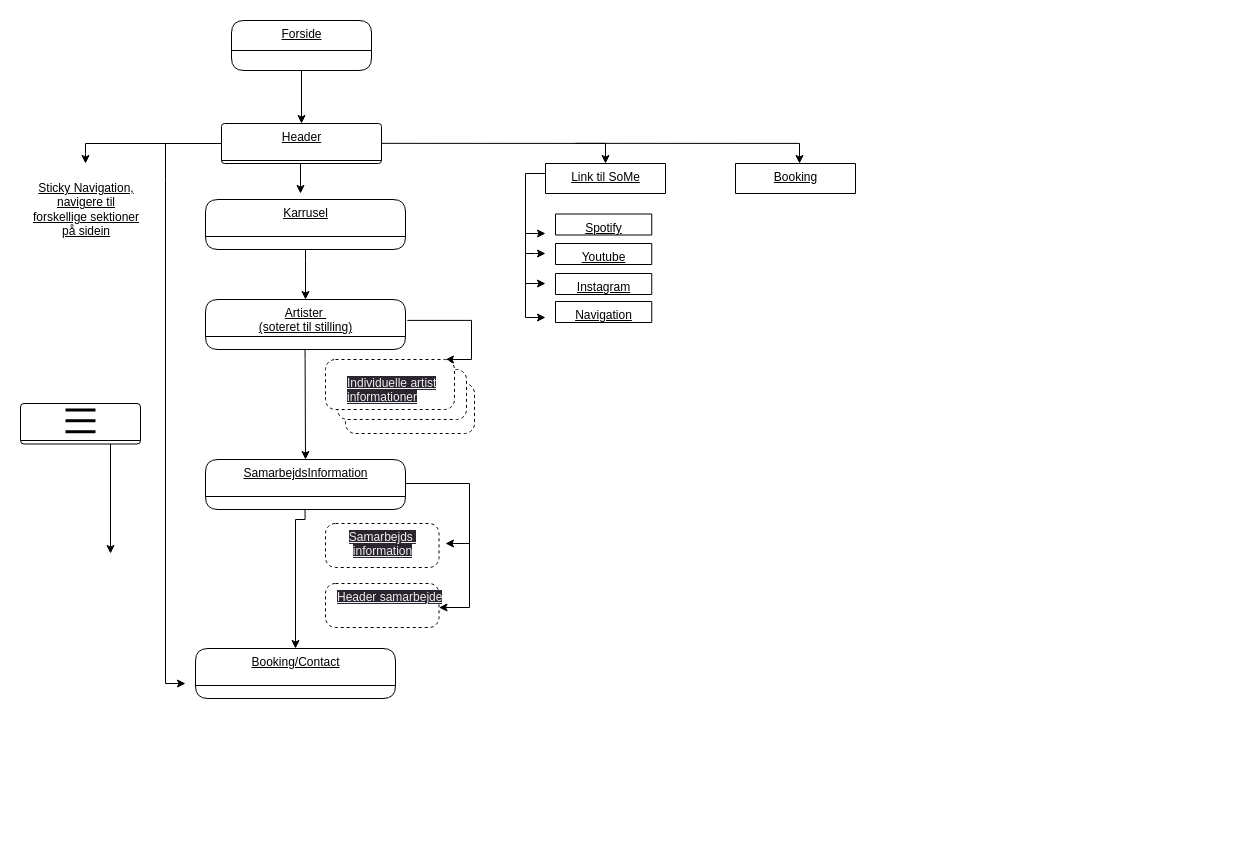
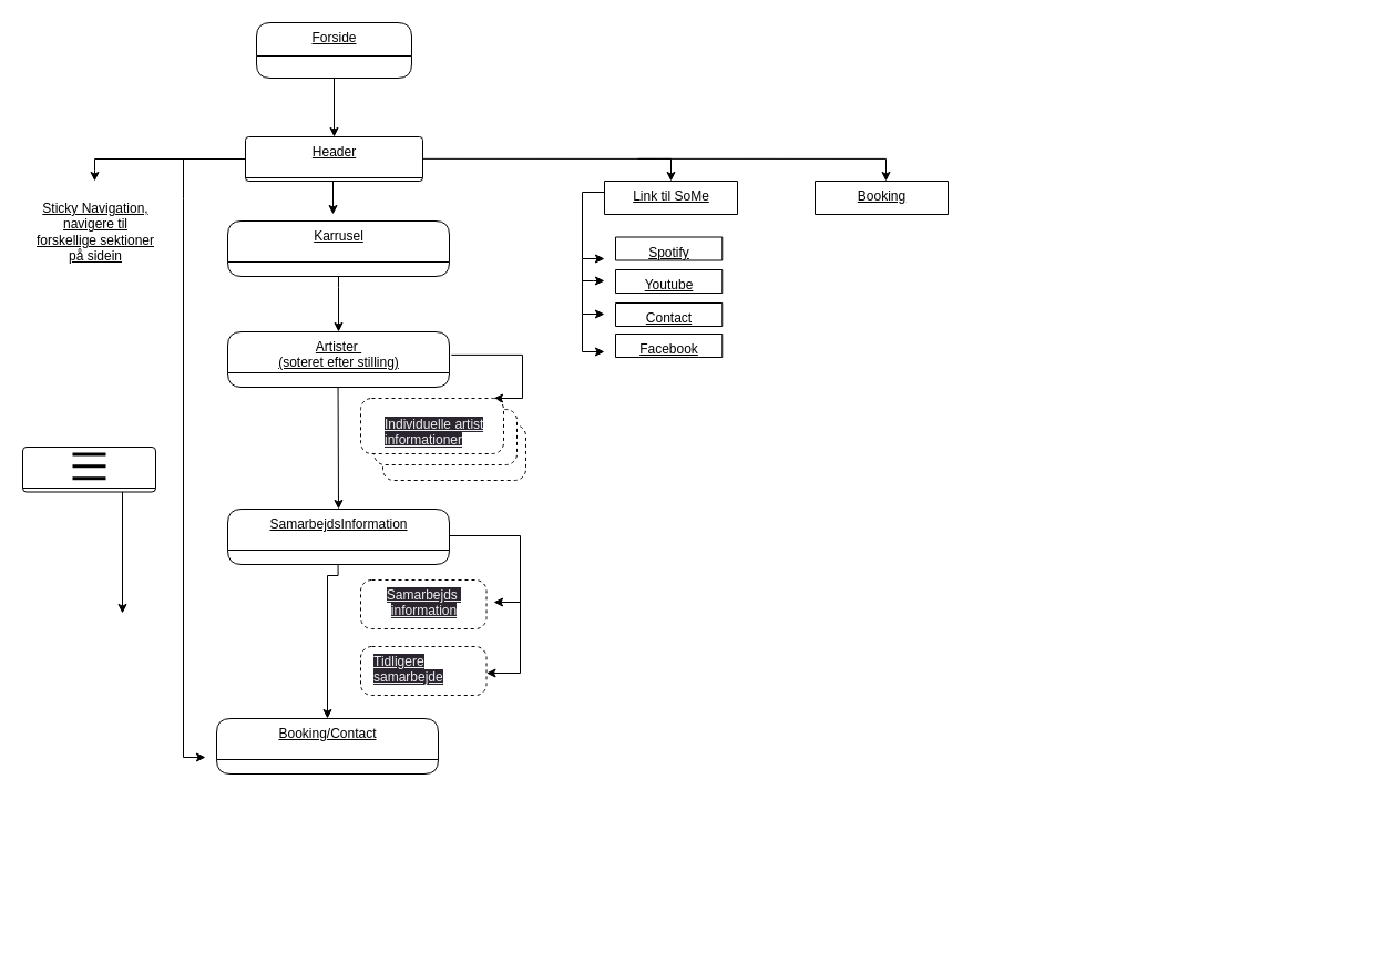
- <mxCell id="28" value="Instagram" style="swimlane;fontStyle=4;align=center;verticalAlign=top;childLayout=stackLayout;horizontal=1;startSize=37;horizontalStack=0;resizeParent=1;resizeParentMax=0;resizeLast=0;collapsible=0;marginBottom=0;html=1;rounded=1;absoluteArcSize=1;arcSize=25;" vertex="1" parent="1"><mxGeometry x="555" y="273" width="96.25" height="21" as="geometry" /></mxCell>
+ <mxCell id="28" value="Contact" style="swimlane;fontStyle=4;align=center;verticalAlign=top;childLayout=stackLayout;horizontal=1;startSize=37;horizontalStack=0;resizeParent=1;resizeParentMax=0;resizeLast=0;collapsible=0;marginBottom=0;html=1;rounded=1;absoluteArcSize=1;arcSize=25;" vertex="1" parent="1"><mxGeometry x="555" y="273" width="96.25" height="21" as="geometry" /></mxCell>
- <mxCell id="29" value="Navigation" style="swimlane;fontStyle=4;align=center;verticalAlign=top;childLayout=stackLayout;horizontal=1;startSize=37;horizontalStack=0;resizeParent=1;resizeParentMax=0;resizeLast=0;collapsible=0;marginBottom=0;html=1;rounded=1;absoluteArcSize=1;arcSize=25;" vertex="1" parent="1"><mxGeometry x="555" y="301" width="96.25" height="21" as="geometry" /></mxCell>
+ <mxCell id="29" value="Facebook" style="swimlane;fontStyle=4;align=center;verticalAlign=top;childLayout=stackLayout;horizontal=1;startSize=37;horizontalStack=0;resizeParent=1;resizeParentMax=0;resizeLast=0;collapsible=0;marginBottom=0;html=1;rounded=1;absoluteArcSize=1;arcSize=25;" vertex="1" parent="1"><mxGeometry x="555" y="301" width="96.25" height="21" as="geometry" /></mxCell>
- <mxCell id="8" value="Artister&amp;nbsp;&lt;br&gt;(soteret til stilling)" style="swimlane;fontStyle=4;align=center;verticalAlign=top;childLayout=stackLayout;horizontal=1;startSize=37;horizontalStack=0;resizeParent=1;resizeParentMax=0;resizeLast=0;collapsible=0;marginBottom=0;html=1;rounded=1;absoluteArcSize=1;arcSize=25;" vertex="1" parent="1"><mxGeometry x="205" y="299" width="200" height="50" as="geometry" /></mxCell>
+ <mxCell id="8" value="Artister&amp;nbsp;&lt;br&gt;(soteret efter stilling)" style="swimlane;fontStyle=4;align=center;verticalAlign=top;childLayout=stackLayout;horizontal=1;startSize=37;horizontalStack=0;resizeParent=1;resizeParentMax=0;resizeLast=0;collapsible=0;marginBottom=0;html=1;rounded=1;absoluteArcSize=1;arcSize=25;" vertex="1" parent="1"><mxGeometry x="205" y="299" width="200" height="50" as="geometry" /></mxCell>
- <mxCell id="17" value="&lt;span style=&quot;color: rgb(240, 240, 240); font-family: Helvetica; font-size: 12px; font-style: normal; font-variant-ligatures: normal; font-variant-caps: normal; font-weight: 400; letter-spacing: normal; orphans: 2; text-align: center; text-indent: 0px; text-transform: none; widows: 2; word-spacing: 0px; -webkit-text-stroke-width: 0px; background-color: rgb(42, 37, 47); text-decoration: underline; float: none; display: inline !important;&quot;&gt;Header samarbejde&lt;/span&gt;" style="text;whiteSpace=wrap;html=1;" vertex="1" parent="1"><mxGeometry x="334.5" y="583" width="110" height="37" as="geometry" /></mxCell>
+ <mxCell id="17" value="&lt;span style=&quot;color: rgb(240, 240, 240); font-family: Helvetica; font-size: 12px; font-style: normal; font-variant-ligatures: normal; font-variant-caps: normal; font-weight: 400; letter-spacing: normal; orphans: 2; text-align: center; text-indent: 0px; text-transform: none; widows: 2; word-spacing: 0px; -webkit-text-stroke-width: 0px; background-color: rgb(42, 37, 47); text-decoration: underline; float: none; display: inline !important;&quot;&gt;Tidligere samarbejde&lt;/span&gt;" style="text;whiteSpace=wrap;html=1;" vertex="1" parent="1"><mxGeometry x="334.5" y="583" width="110" height="37" as="geometry" /></mxCell>
